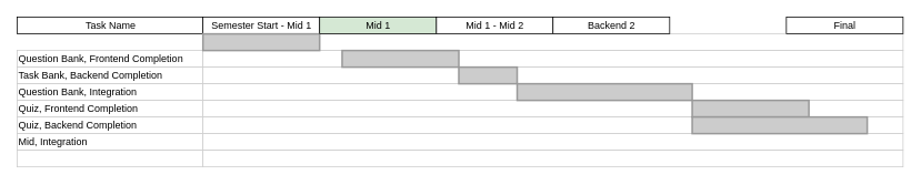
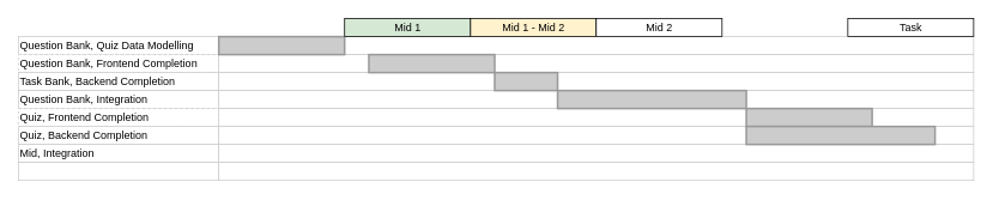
- <mxCell id="8" value="Task Name" style="strokeWidth=1;fontStyle=0;html=1;" parent="1" vertex="1"><mxGeometry x="20" y="20" width="223" height="20" as="geometry" /></mxCell>
- <mxCell id="12" value="Semester Start - Mid 1" style="strokeWidth=1;fontStyle=0;html=1;" parent="1" vertex="1"><mxGeometry x="243" y="20" width="140" height="20" as="geometry" /></mxCell>
- <mxCell id="13" value="Mid 1 - Mid 2" style="strokeWidth=1;fontStyle=0;html=1;" parent="1" vertex="1"><mxGeometry x="523" y="20" width="140" height="20" as="geometry" /></mxCell>
+ <mxCell id="13" value="Mid 1 - Mid 2" style="strokeWidth=1;fontStyle=0;html=1;fillColor=#fff2cc;" parent="1" vertex="1"><mxGeometry x="523" y="20" width="140" height="20" as="geometry" /></mxCell>
- <mxCell id="14" value="Backend 2" style="strokeWidth=1;fontStyle=0;html=1;" parent="1" vertex="1"><mxGeometry x="663" y="20" width="140" height="20" as="geometry" /></mxCell>
+ <mxCell id="14" value="Mid 2" style="strokeWidth=1;fontStyle=0;html=1;" parent="1" vertex="1"><mxGeometry x="663" y="20" width="140" height="20" as="geometry" /></mxCell>
- <mxCell id="15" value="Final" style="strokeWidth=1;fontStyle=0;html=1;" parent="1" vertex="1"><mxGeometry x="943" y="20" width="140" height="20" as="geometry" /></mxCell>
+ <mxCell id="15" value="Task" style="strokeWidth=1;fontStyle=0;html=1;" parent="1" vertex="1"><mxGeometry x="943" y="20" width="140" height="20" as="geometry" /></mxCell>
+ <mxCell id="2" value="Question Bank, Quiz Data Modelling" style="align=left;strokeColor=#CCCCCC;html=1;" parent="1" vertex="1"><mxGeometry x="20" y="40" width="223" height="20" as="geometry" /></mxCell>
- <mxCell id="3" value="Question Bank, Frontend Completion" style="align=left;strokeColor=#CCCCCC;html=1;" parent="1" vertex="1"><mxGeometry x="20" y="60" width="223" height="20" as="geometry" /></mxCell>
+ <mxCell id="3" value="Question Bank, Frontend Completion" style="align=left;strokeColor=#CCCCCC;html=1;dashed=1;" parent="1" vertex="1"><mxGeometry x="20" y="60" width="223" height="20" as="geometry" /></mxCell>
- <mxCell id="6" value="Quiz, Frontend Completion" style="align=left;strokeColor=#CCCCCC;html=1;" parent="1" vertex="1"><mxGeometry x="20" y="120" width="223" height="20" as="geometry" /></mxCell>
+ <mxCell id="6" value="Quiz, Frontend Completion" style="align=left;strokeColor=#CCCCCC;html=1;dashed=1;" parent="1" vertex="1"><mxGeometry x="20" y="120" width="223" height="20" as="geometry" /></mxCell>
